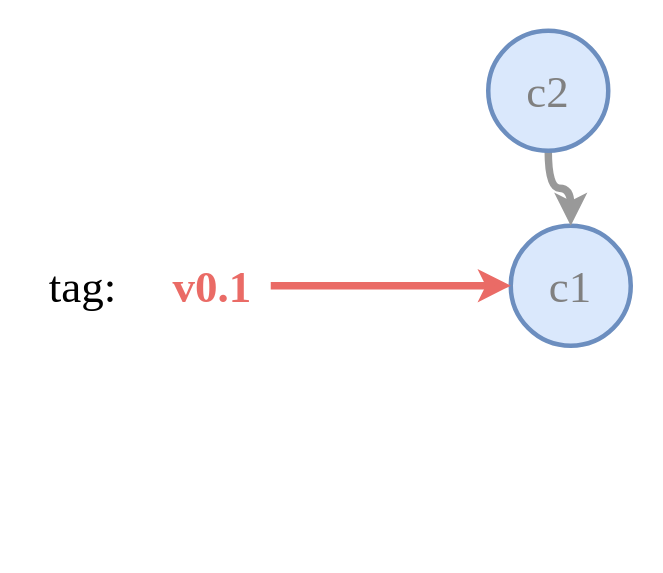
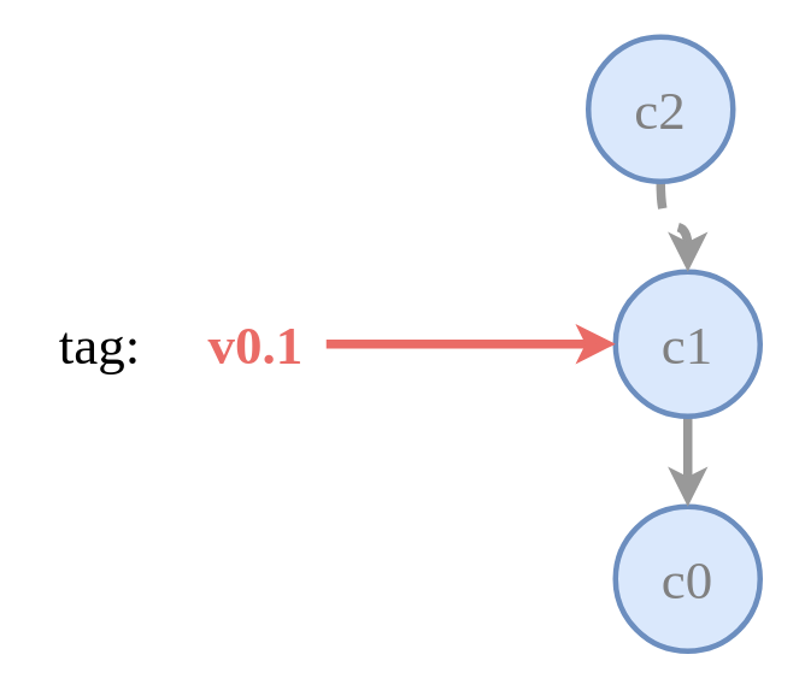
- <mxCell id="5" style="edgeStyle=orthogonalEdgeStyle;curved=1;orthogonalLoop=1;jettySize=auto;html=1;exitX=0.5;exitY=1;exitDx=0;exitDy=0;entryX=0.5;entryY=0;entryDx=0;entryDy=0;strokeColor=#999999;strokeWidth=5;fontFamily=Source Sans Pro;fontSource=https%3A%2F%2Ffonts.googleapis.com%2Fcss%3Ffamily%3DSource%2BSans%2BPro;fontSize=50;" edge="1" parent="1" source="6" target="4"><mxGeometry relative="1" as="geometry" /></mxCell>
+ <mxCell id="5" style="edgeStyle=orthogonalEdgeStyle;curved=1;orthogonalLoop=1;jettySize=auto;html=1;exitX=0.5;exitY=1;exitDx=0;exitDy=0;entryX=0.5;entryY=0;entryDx=0;entryDy=0;strokeColor=#999999;strokeWidth=5;fontFamily=Source Sans Pro;fontSource=https%3A%2F%2Ffonts.googleapis.com%2Fcss%3Ffamily%3DSource%2BSans%2BPro;fontSize=50;dashed=1;" edge="1" parent="1" source="6" target="4"><mxGeometry relative="1" as="geometry" /></mxCell>
+ <mxCell id="3" style="edgeStyle=orthogonalEdgeStyle;curved=1;orthogonalLoop=1;jettySize=auto;html=1;exitX=0.5;exitY=1;exitDx=0;exitDy=0;entryX=0.5;entryY=0;entryDx=0;entryDy=0;strokeColor=#999999;strokeWidth=5;fontFamily=Source Sans Pro;fontSource=https%3A%2F%2Ffonts.googleapis.com%2Fcss%3Ffamily%3DSource%2BSans%2BPro;fontSize=50;" edge="1" parent="1" source="4" target="2"><mxGeometry relative="1" as="geometry" /></mxCell>
+ <mxCell id="2" value="c0" style="ellipse;whiteSpace=wrap;html=1;aspect=fixed;fillColor=#dae8fc;strokeColor=#6c8ebf;strokeWidth=3;fontSize=30;fontFamily=Source Sans Pro;fontSource=https%3A%2F%2Ffonts.googleapis.com%2Fcss%3Ffamily%3DSource%2BSans%2BPro;fontColor=#808080;" vertex="1" parent="1"><mxGeometry x="340" y="280" width="80" height="80" as="geometry" /></mxCell>
